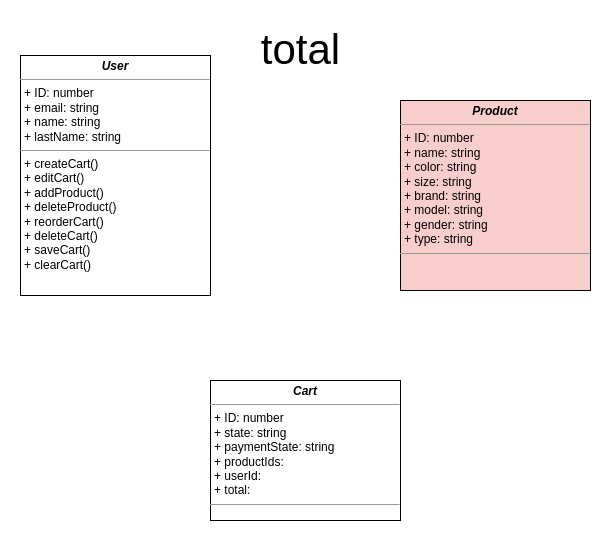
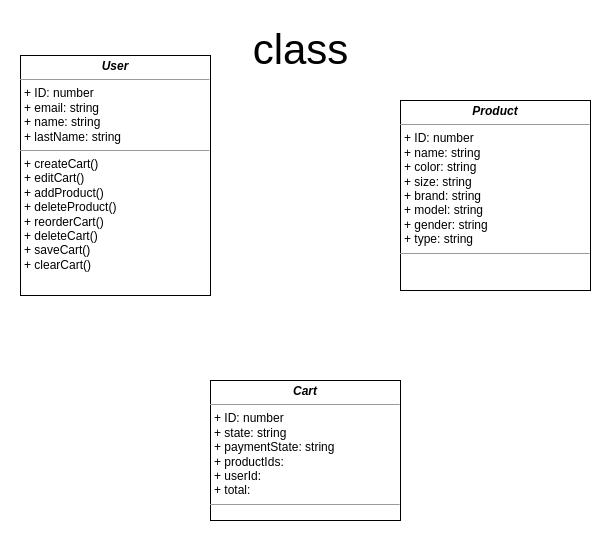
- <mxCell id="5" value="total" style="text;html=1;align=center;verticalAlign=middle;resizable=0;points=[];autosize=1;strokeColor=none;fillColor=none;fontSize=42;" vertex="1" parent="1"><mxGeometry x="245" y="20" width="110" height="60" as="geometry" /></mxCell>
+ <mxCell id="5" value="class" style="text;html=1;align=center;verticalAlign=middle;resizable=0;points=[];autosize=1;strokeColor=none;fillColor=none;fontSize=42;" vertex="1" parent="1"><mxGeometry x="245" y="20" width="110" height="60" as="geometry" /></mxCell>
- <mxCell id="4" value="&lt;p style=&quot;margin: 0px ; margin-top: 4px ; text-align: center&quot;&gt;&lt;i&gt;&lt;b&gt;Product&lt;/b&gt;&lt;/i&gt;&lt;/p&gt;&lt;hr size=&quot;1&quot;&gt;&lt;p style=&quot;margin: 0px ; margin-left: 4px&quot;&gt;+ ID: number&lt;/p&gt;&lt;p style=&quot;margin: 0px ; margin-left: 4px&quot;&gt;+ name: string&lt;br&gt;+ color: string&lt;/p&gt;&lt;p style=&quot;margin: 0px ; margin-left: 4px&quot;&gt;+ size: string&lt;br&gt;&lt;/p&gt;&lt;p style=&quot;margin: 0px ; margin-left: 4px&quot;&gt;+ brand: string&lt;br&gt;&lt;/p&gt;&lt;p style=&quot;margin: 0px ; margin-left: 4px&quot;&gt;+ model: string&lt;br&gt;&lt;/p&gt;&lt;p style=&quot;margin: 0px ; margin-left: 4px&quot;&gt;+ gender: string&lt;/p&gt;&lt;p style=&quot;margin: 0px ; margin-left: 4px&quot;&gt;+ type: string&lt;/p&gt;&lt;hr size=&quot;1&quot;&gt;&lt;p style=&quot;margin: 0px ; margin-left: 4px&quot;&gt;&lt;br&gt;&lt;/p&gt;" style="verticalAlign=top;align=left;overflow=fill;fontSize=12;fontFamily=Helvetica;html=1;fillColor=#f8cecc;" vertex="1" parent="1"><mxGeometry x="400" y="100" width="190" height="190" as="geometry" /></mxCell>
+ <mxCell id="4" value="&lt;p style=&quot;margin: 0px ; margin-top: 4px ; text-align: center&quot;&gt;&lt;i&gt;&lt;b&gt;Product&lt;/b&gt;&lt;/i&gt;&lt;/p&gt;&lt;hr size=&quot;1&quot;&gt;&lt;p style=&quot;margin: 0px ; margin-left: 4px&quot;&gt;+ ID: number&lt;/p&gt;&lt;p style=&quot;margin: 0px ; margin-left: 4px&quot;&gt;+ name: string&lt;br&gt;+ color: string&lt;/p&gt;&lt;p style=&quot;margin: 0px ; margin-left: 4px&quot;&gt;+ size: string&lt;br&gt;&lt;/p&gt;&lt;p style=&quot;margin: 0px ; margin-left: 4px&quot;&gt;+ brand: string&lt;br&gt;&lt;/p&gt;&lt;p style=&quot;margin: 0px ; margin-left: 4px&quot;&gt;+ model: string&lt;br&gt;&lt;/p&gt;&lt;p style=&quot;margin: 0px ; margin-left: 4px&quot;&gt;+ gender: string&lt;/p&gt;&lt;p style=&quot;margin: 0px ; margin-left: 4px&quot;&gt;+ type: string&lt;/p&gt;&lt;hr size=&quot;1&quot;&gt;&lt;p style=&quot;margin: 0px ; margin-left: 4px&quot;&gt;&lt;br&gt;&lt;/p&gt;" style="verticalAlign=top;align=left;overflow=fill;fontSize=12;fontFamily=Helvetica;html=1;" vertex="1" parent="1"><mxGeometry x="400" y="100" width="190" height="190" as="geometry" /></mxCell>
